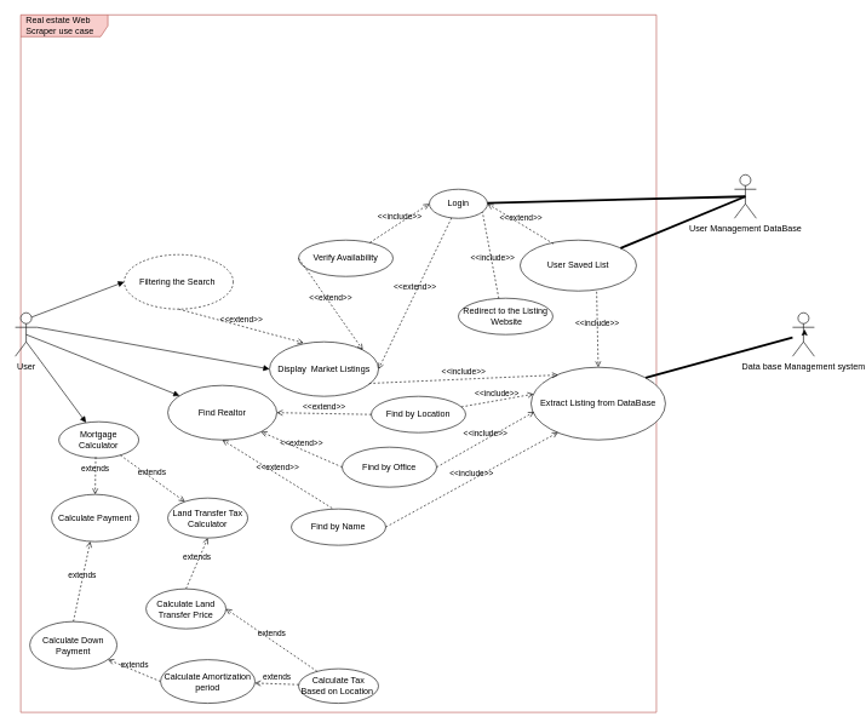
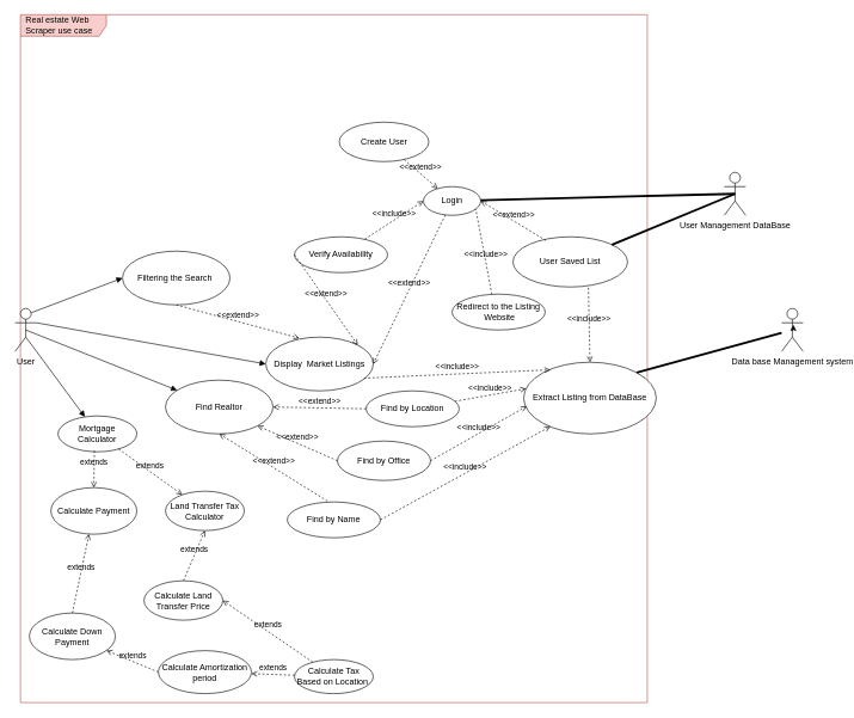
+ <mxCell id="50" value="Create User" style="ellipse;whiteSpace=wrap;html=1;" parent="1" vertex="1"><mxGeometry x="472.5" y="170" width="125" height="55" as="geometry" /></mxCell>
+ <mxCell id="51" value="&amp;lt;&amp;lt;extend&amp;gt;&amp;gt;" style="html=1;verticalAlign=bottom;labelBackgroundColor=none;endArrow=open;endFill=0;dashed=1;rounded=0;" parent="1" source="50" target="16" edge="1"><mxGeometry width="160" relative="1" as="geometry"><mxPoint x="771" y="345" as="sourcePoint" /><mxPoint x="725" y="298" as="targetPoint" /></mxGeometry></mxCell>
- <mxCell id="7" value="Filtering the Search&amp;nbsp;" style="ellipse;whiteSpace=wrap;html=1;dashed=1;" parent="1" vertex="1"><mxGeometry x="170" y="350" width="150" height="75" as="geometry" /></mxCell>
+ <mxCell id="7" value="Filtering the Search&amp;nbsp;" style="ellipse;whiteSpace=wrap;html=1;" parent="1" vertex="1"><mxGeometry x="170" y="350" width="150" height="75" as="geometry" /></mxCell>
